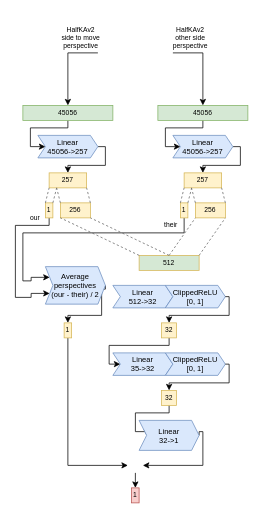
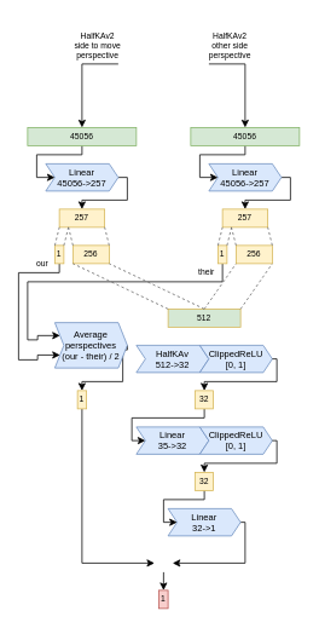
- <mxCell id="22" value="&lt;div style=&quot;font-size: 10px&quot;&gt;Linear&lt;/div&gt;&lt;div style=&quot;font-size: 10px&quot;&gt;512-&amp;gt;32&lt;br style=&quot;font-size: 10px&quot;&gt;&lt;/div&gt;" style="shape=step;perimeter=stepPerimeter;whiteSpace=wrap;html=1;fixedSize=1;rounded=0;shadow=0;glass=0;sketch=0;fontSize=10;align=center;size=10;fillColor=#dae8fc;strokeColor=#6c8ebf;" vertex="1" parent="21"><mxGeometry width="80" height="30" as="geometry" /></mxCell>
+ <mxCell id="22" value="&lt;div style=&quot;font-size: 10px&quot;&gt;HalfKAv&lt;/div&gt;&lt;div style=&quot;font-size: 10px&quot;&gt;512-&amp;gt;32&lt;br style=&quot;font-size: 10px&quot;&gt;&lt;/div&gt;" style="shape=step;perimeter=stepPerimeter;whiteSpace=wrap;html=1;fixedSize=1;rounded=0;shadow=0;glass=0;sketch=0;fontSize=10;align=center;size=10;fillColor=#dae8fc;strokeColor=#6c8ebf;" vertex="1" parent="21"><mxGeometry width="80" height="30" as="geometry" /></mxCell>
- <mxCell id="18" value="&lt;div style=&quot;font-size: 10px&quot;&gt;Linear&lt;/div&gt;&lt;div style=&quot;font-size: 10px&quot;&gt;32-&amp;gt;1&lt;br style=&quot;font-size: 10px&quot;&gt;&lt;/div&gt;" style="shape=step;perimeter=stepPerimeter;whiteSpace=wrap;html=1;fixedSize=1;rounded=0;shadow=0;glass=0;sketch=0;fontSize=10;align=center;size=10;fillColor=#dae8fc;strokeColor=#6c8ebf;" vertex="1" parent="1"><mxGeometry x="184.97" y="560" width="80" height="40" as="geometry" /></mxCell>
+ <mxCell id="18" value="&lt;div style=&quot;font-size: 10px&quot;&gt;Linear&lt;/div&gt;&lt;div style=&quot;font-size: 10px&quot;&gt;32-&amp;gt;1&lt;br style=&quot;font-size: 10px&quot;&gt;&lt;/div&gt;" style="shape=step;perimeter=stepPerimeter;whiteSpace=wrap;html=1;fixedSize=1;rounded=0;shadow=0;glass=0;sketch=0;fontSize=10;align=center;size=10;fillColor=#dae8fc;strokeColor=#6c8ebf;" vertex="1" parent="1"><mxGeometry x="184.97" y="560" width="80" height="30" as="geometry" /></mxCell>
